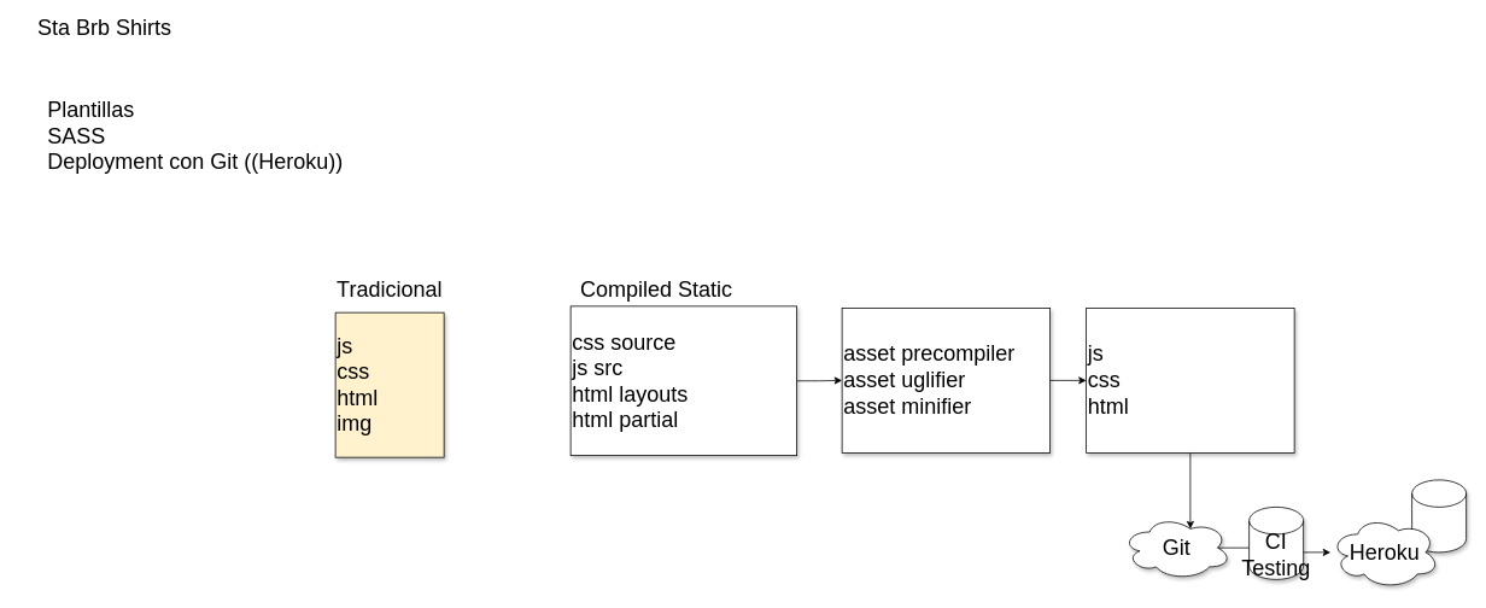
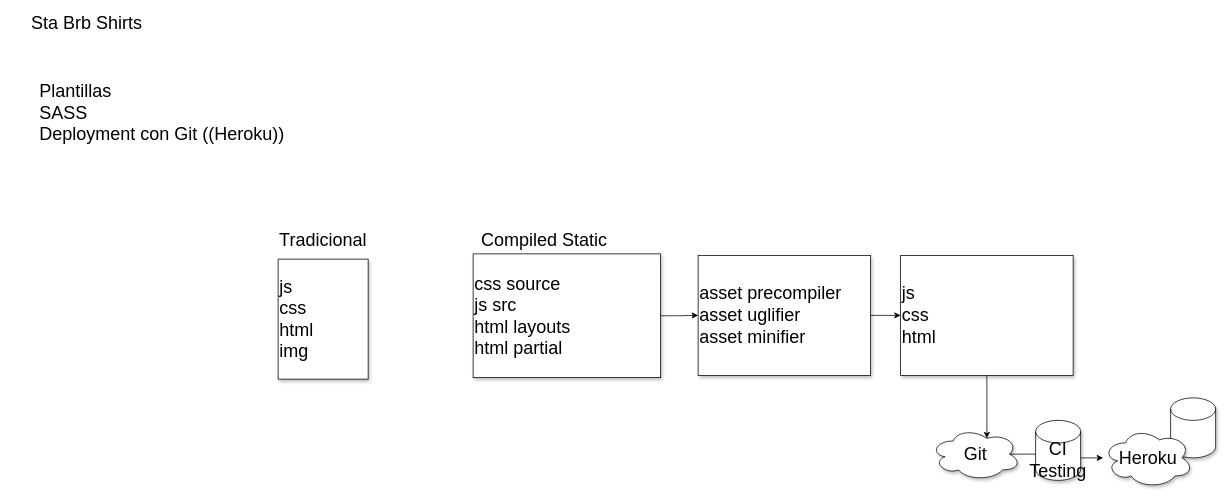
- <mxCell id="5" value="js&lt;br&gt;css&lt;br&gt;html&lt;br&gt;img" style="rounded=0;whiteSpace=wrap;html=1;shadow=1;fontSize=24;align=left;fillColor=#fff2cc;" vertex="1" parent="1"><mxGeometry x="370" y="345" width="120" height="160" as="geometry" /></mxCell>
+ <mxCell id="5" value="js&lt;br&gt;css&lt;br&gt;html&lt;br&gt;img" style="rounded=0;whiteSpace=wrap;html=1;shadow=1;fontSize=24;align=left;" vertex="1" parent="1"><mxGeometry x="370" y="345" width="120" height="160" as="geometry" /></mxCell>
